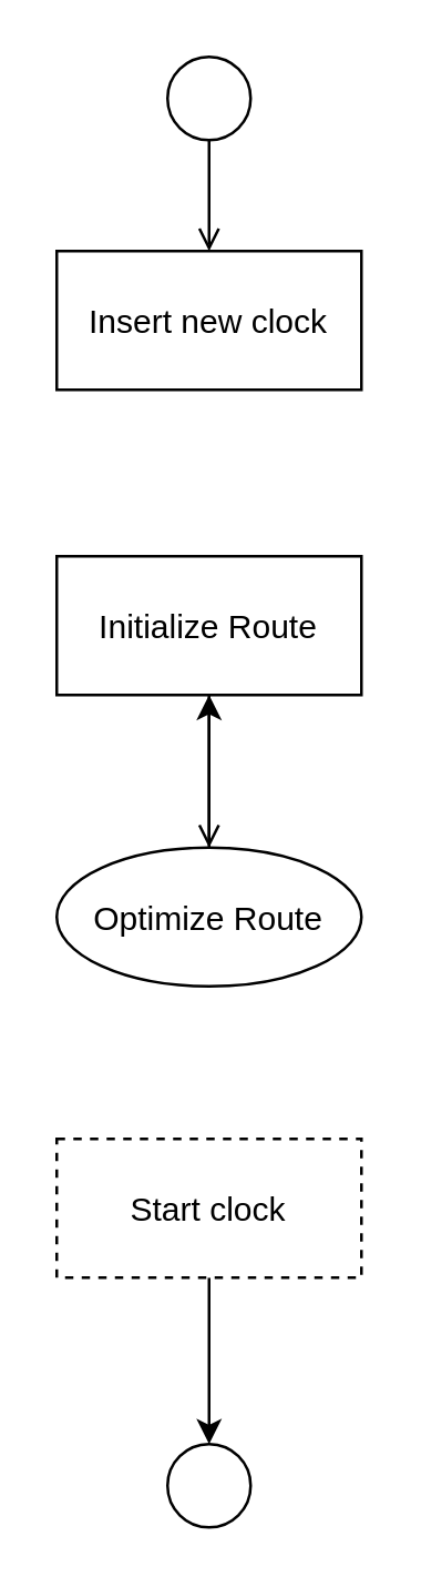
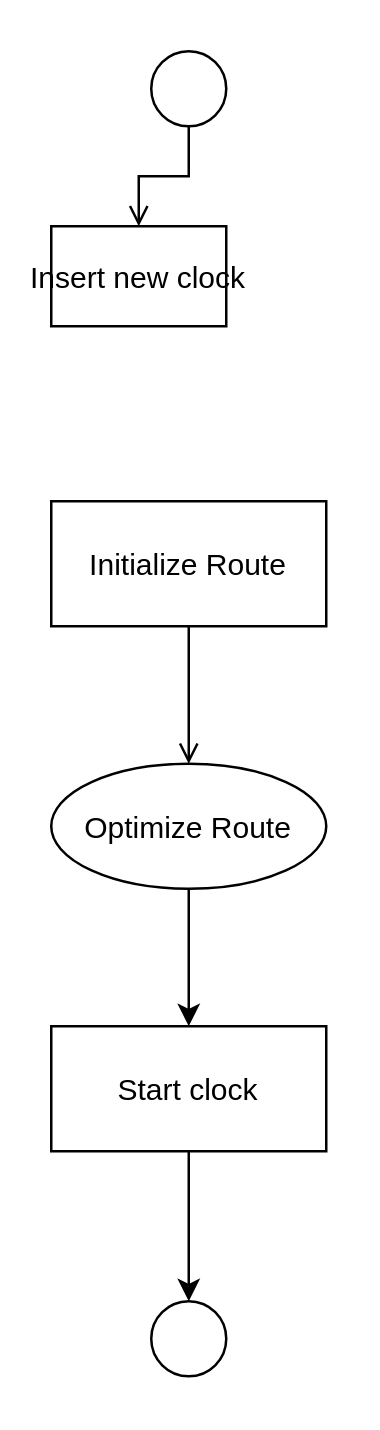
- <mxCell id="2" value="Insert new clock" style="" vertex="1" parent="1"><mxGeometry x="20" y="90" width="110" height="50" as="geometry" /></mxCell>
+ <mxCell id="2" value="Insert new clock" style="" vertex="1" parent="1"><mxGeometry x="20" y="90" width="70" height="40" as="geometry" /></mxCell>
- <mxCell id="4" value="" style="edgeStyle=orthogonalEdgeStyle;rounded=0;orthogonalLoop=1;jettySize=auto;html=1;" edge="1" parent="1" source="5" target="3"><mxGeometry relative="1" as="geometry" /></mxCell>
+ <mxCell id="4" value="" style="edgeStyle=orthogonalEdgeStyle;rounded=0;orthogonalLoop=1;jettySize=auto;html=1;" edge="1" parent="1" source="5" target="11"><mxGeometry relative="1" as="geometry" /></mxCell>
- <mxCell id="11" value="Start clock" style="dashed=1;" vertex="1" parent="1"><mxGeometry x="20" y="410" width="110" height="50" as="geometry" /></mxCell>
+ <mxCell id="11" value="Start clock" style="" vertex="1" parent="1"><mxGeometry x="20" y="410" width="110" height="50" as="geometry" /></mxCell>
